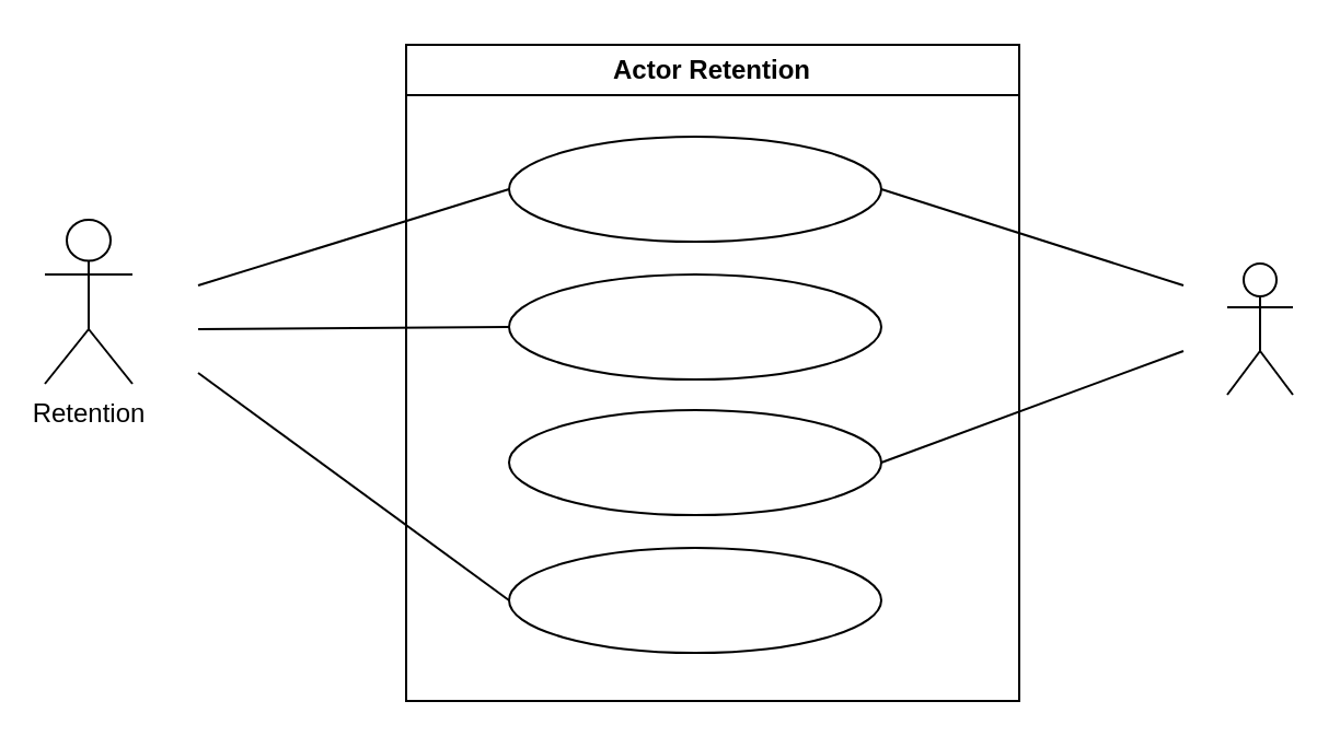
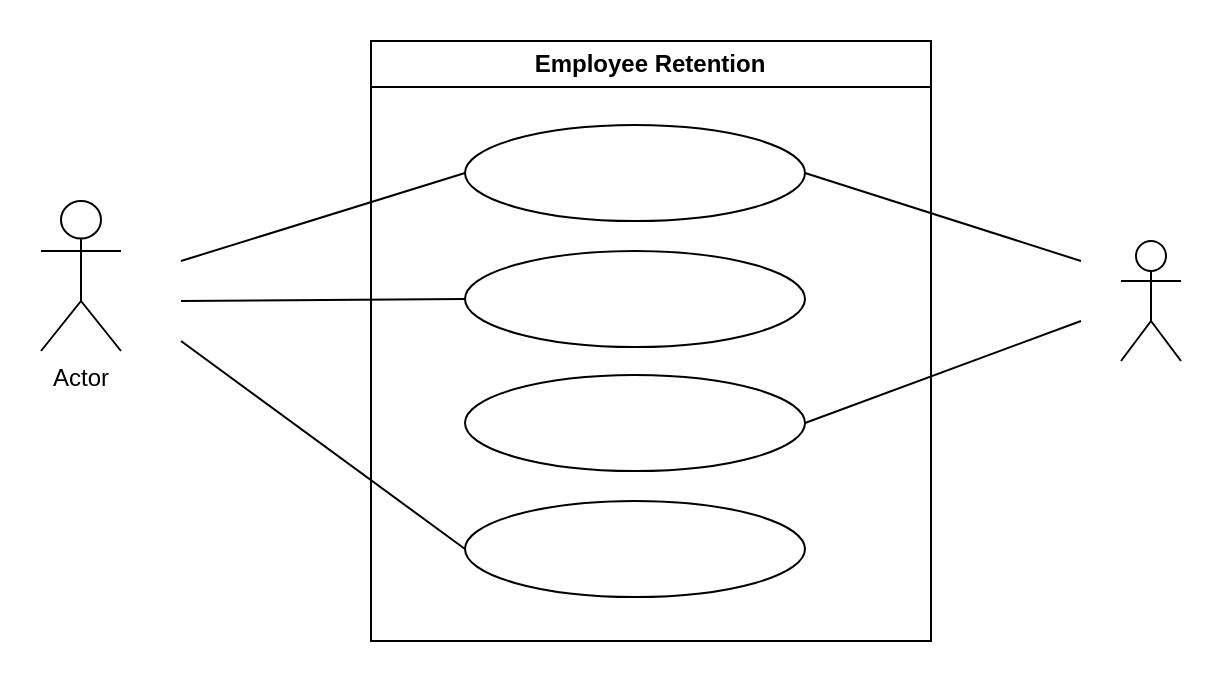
- <mxCell id="2" value="Actor Retention" style="swimlane;whiteSpace=wrap" parent="1" vertex="1"><mxGeometry x="185" y="20" width="280" height="300" as="geometry" /></mxCell>
+ <mxCell id="2" value="Employee Retention" style="swimlane;whiteSpace=wrap" parent="1" vertex="1"><mxGeometry x="185" y="20" width="280" height="300" as="geometry" /></mxCell>
- <mxCell id="7" value="Retention" style="shape=umlActor;verticalLabelPosition=bottom;verticalAlign=top;html=1;outlineConnect=0;" parent="1" vertex="1"><mxGeometry x="20" y="100" width="40" height="75" as="geometry" /></mxCell>
+ <mxCell id="7" value="Actor" style="shape=umlActor;verticalLabelPosition=bottom;verticalAlign=top;html=1;outlineConnect=0;" parent="1" vertex="1"><mxGeometry x="20" y="100" width="40" height="75" as="geometry" /></mxCell>
